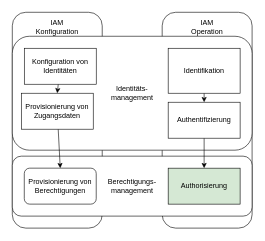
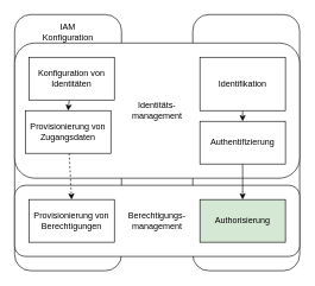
- <mxCell id="17" value="IAM Operation" style="text;html=1;strokeColor=none;fillColor=none;align=center;verticalAlign=middle;whiteSpace=wrap;rounded=0;" vertex="1" parent="1"><mxGeometry x="315" y="30" width="60" height="30" as="geometry" /></mxCell>
- <mxCell id="8" style="edgeStyle=none;html=1;entryX=0.5;entryY=0;entryDx=0;entryDy=0;" edge="1" parent="1" source="9" target="10"><mxGeometry relative="1" as="geometry" /></mxCell>
+ <mxCell id="8" style="edgeStyle=none;html=1;entryX=0.5;entryY=0;entryDx=0;entryDy=0;dashed=1;" edge="1" parent="1" source="9" target="10"><mxGeometry relative="1" as="geometry" /></mxCell>
- <mxCell id="10" value="Provisionierung von Berechtigungen" style="whiteSpace=wrap;html=1;rounded=1;" vertex="1" parent="1"><mxGeometry x="40" y="280" width="120" height="60" as="geometry" /></mxCell>
+ <mxCell id="10" value="Provisionierung von Berechtigungen" style="rounded=0;whiteSpace=wrap;html=1;" vertex="1" parent="1"><mxGeometry x="40" y="280" width="120" height="60" as="geometry" /></mxCell>
